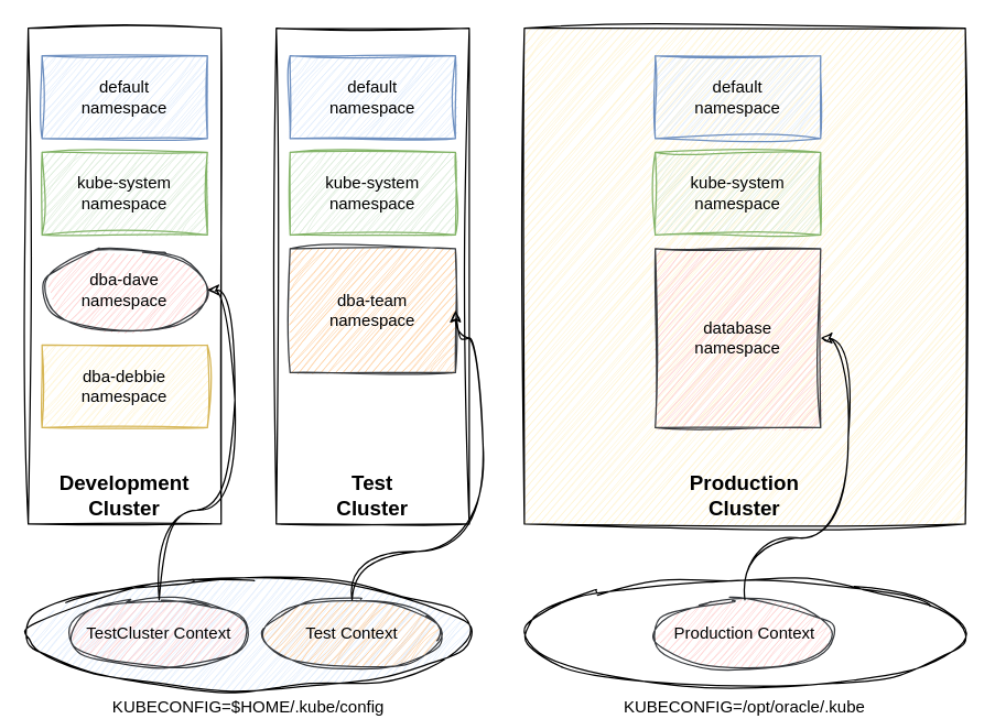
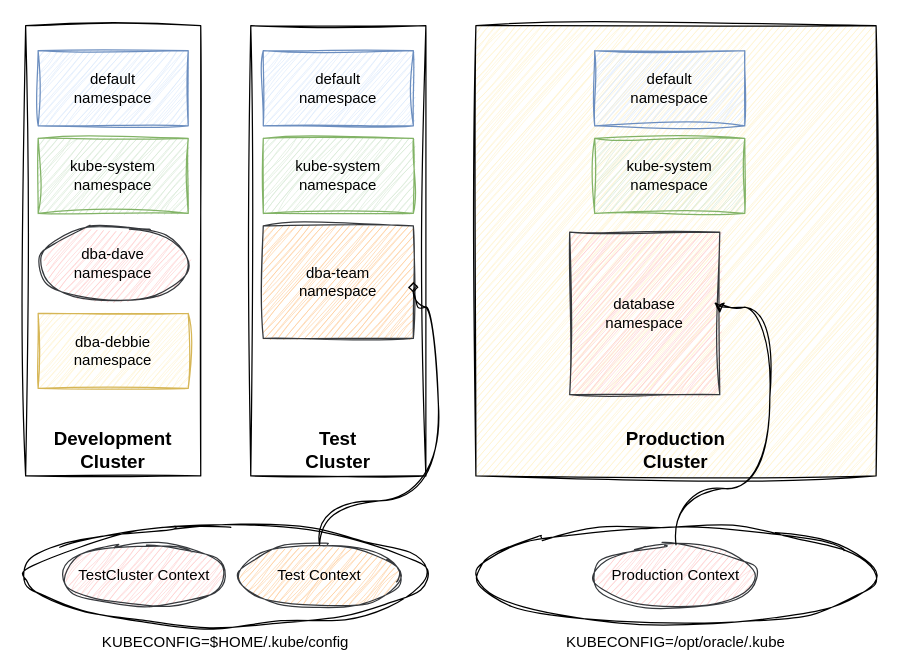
- <mxCell id="22" style="edgeStyle=orthogonalEdgeStyle;orthogonalLoop=1;jettySize=auto;html=1;exitX=0.5;exitY=0;exitDx=0;exitDy=0;entryX=1;entryY=0.5;entryDx=0;entryDy=0;curved=1;sketch=1;curveFitting=1;jiggle=2;" edge="1" parent="1" source="6" target="18"><mxGeometry relative="1" as="geometry"><Array as="points"><mxPoint x="255" y="400" /><mxPoint x="350" y="400" /><mxPoint x="350" y="245" /></Array></mxGeometry></mxCell>
+ <mxCell id="22" style="edgeStyle=orthogonalEdgeStyle;orthogonalLoop=1;jettySize=auto;html=1;exitX=0.5;exitY=0;exitDx=0;exitDy=0;entryX=1;entryY=0.5;entryDx=0;entryDy=0;curved=1;sketch=1;curveFitting=1;jiggle=2;endArrow=diamond;" edge="1" parent="1" source="6" target="18"><mxGeometry relative="1" as="geometry"><Array as="points"><mxPoint x="255" y="400" /><mxPoint x="350" y="400" /><mxPoint x="350" y="245" /></Array></mxGeometry></mxCell>
- <mxCell id="19" value="database&lt;br&gt;namespace" style="whiteSpace=wrap;html=1;sketch=1;curveFitting=1;jiggle=2;fillColor=#ffcccc;strokeColor=#36393d;" vertex="1" parent="1"><mxGeometry x="475" y="180" width="120" height="130" as="geometry" /></mxCell>
+ <mxCell id="19" value="database&lt;br&gt;namespace" style="whiteSpace=wrap;html=1;sketch=1;curveFitting=1;jiggle=2;fillColor=#ffcccc;strokeColor=#36393d;" vertex="1" parent="1"><mxGeometry x="455" y="185" width="120" height="130" as="geometry" /></mxCell>
- <mxCell id="21" style="edgeStyle=orthogonalEdgeStyle;orthogonalLoop=1;jettySize=auto;html=1;exitX=0.5;exitY=0;exitDx=0;exitDy=0;entryX=1;entryY=0.5;entryDx=0;entryDy=0;curved=1;sketch=1;curveFitting=1;jiggle=2;" edge="1" parent="1" source="4" target="16"><mxGeometry relative="1" as="geometry"><Array as="points"><mxPoint x="115" y="370" /><mxPoint x="170" y="370" /><mxPoint x="170" y="210" /></Array></mxGeometry></mxCell>
- <mxCell id="2" value="KUBECONFIG=$HOME/.kube/config" style="ellipse;whiteSpace=wrap;html=1;sketch=1;curveFitting=1;jiggle=2;verticalAlign=bottom;spacingTop=0;spacingBottom=-22;fillColor=#dae8fc;" vertex="1" parent="1"><mxGeometry x="20" y="420" width="320" height="80" as="geometry" /></mxCell>
+ <mxCell id="2" value="KUBECONFIG=$HOME/.kube/config" style="ellipse;whiteSpace=wrap;html=1;sketch=1;curveFitting=1;jiggle=2;verticalAlign=bottom;spacingTop=0;spacingBottom=-22;" vertex="1" parent="1"><mxGeometry x="20" y="420" width="320" height="80" as="geometry" /></mxCell>
